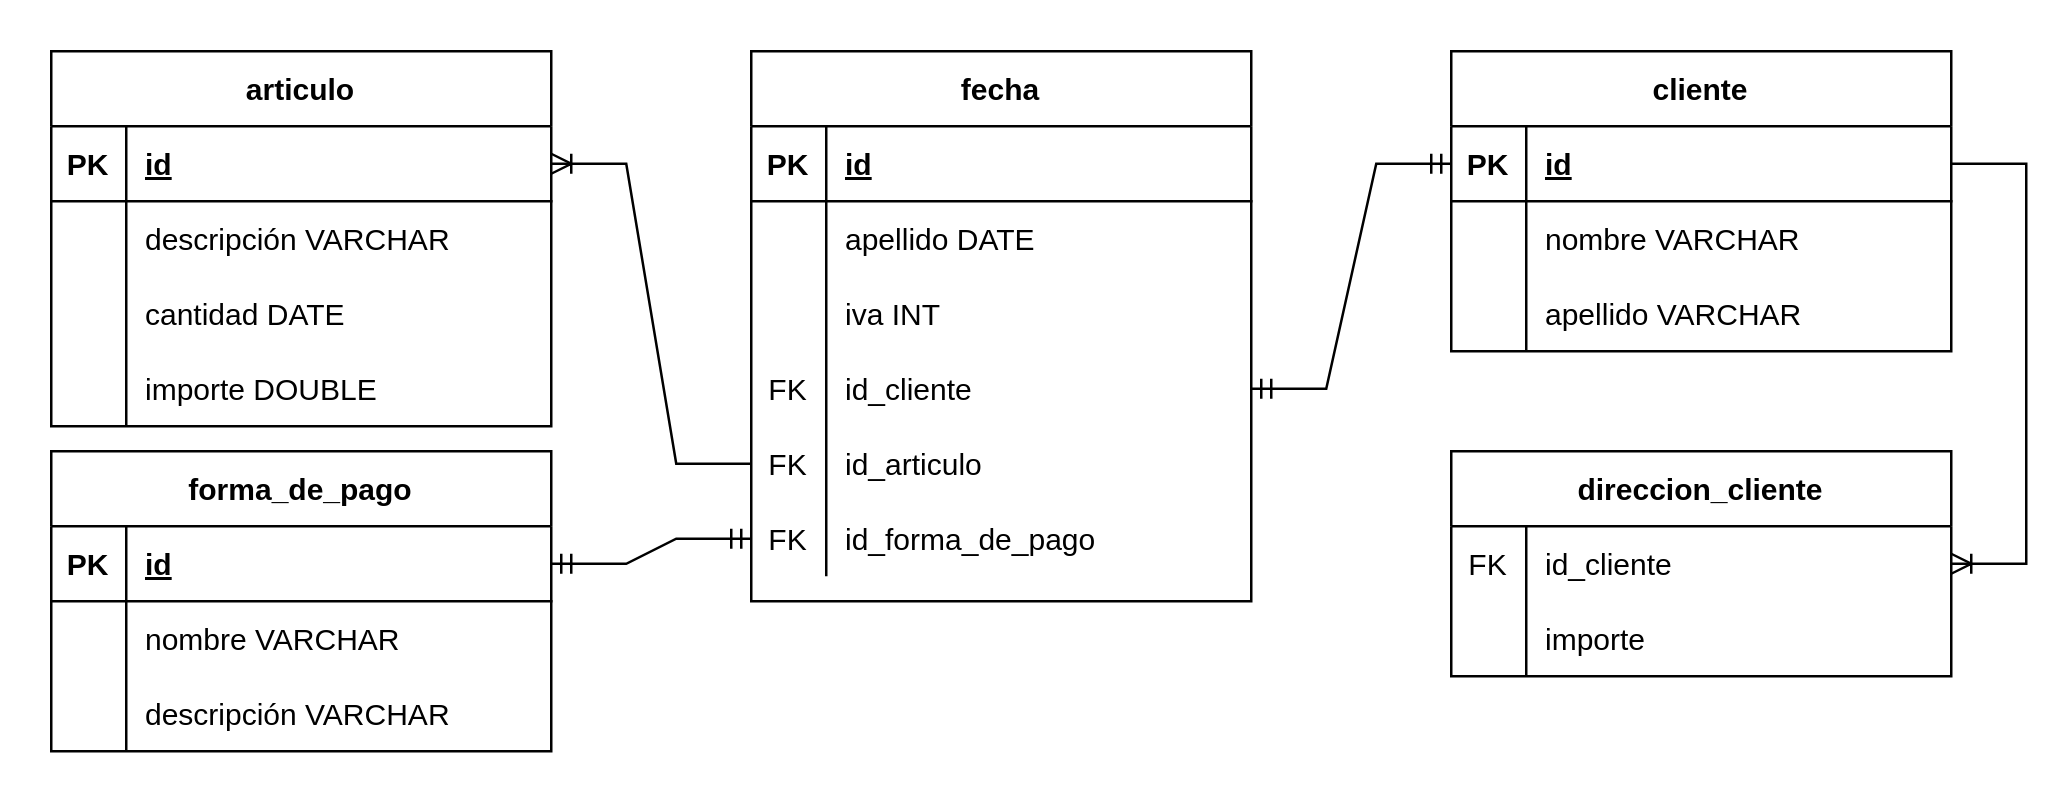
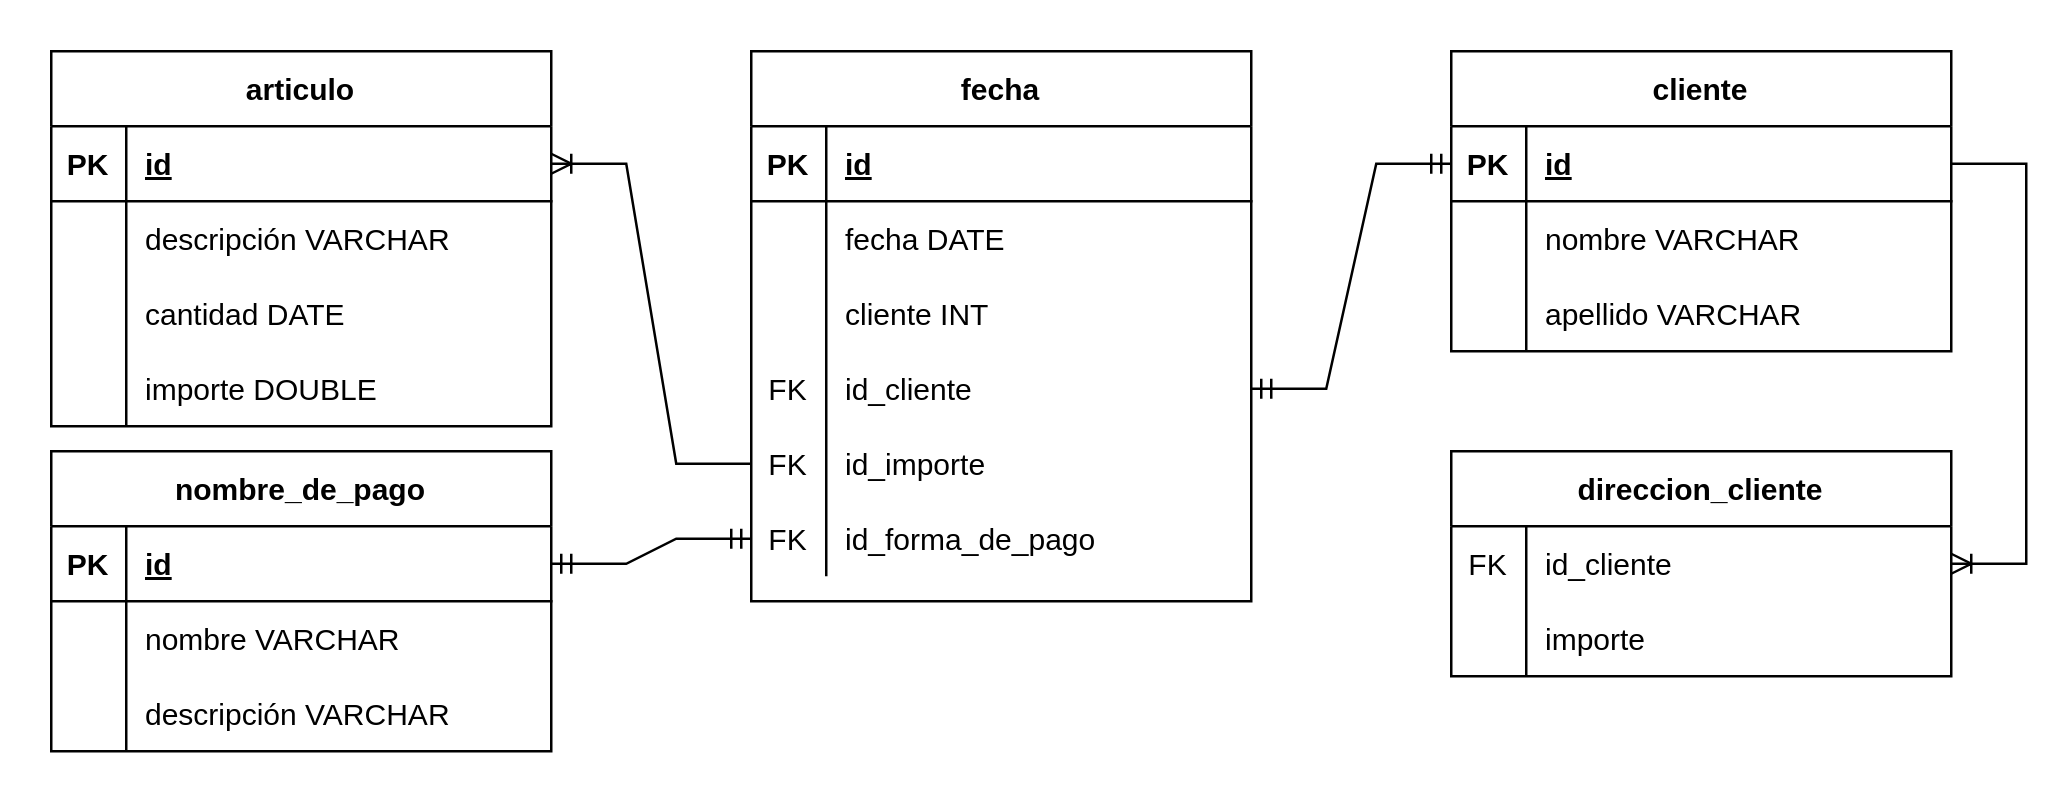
- <mxCell id="26" value="apellido DATE" style="shape=partialRectangle;connectable=0;fillColor=none;top=0;left=0;bottom=0;right=0;align=left;spacingLeft=6;overflow=hidden;" vertex="1" parent="24"><mxGeometry x="30" width="170" height="30" as="geometry"><mxRectangle width="170" height="30" as="alternateBounds" /></mxGeometry></mxCell>
+ <mxCell id="26" value="fecha DATE" style="shape=partialRectangle;connectable=0;fillColor=none;top=0;left=0;bottom=0;right=0;align=left;spacingLeft=6;overflow=hidden;" vertex="1" parent="24"><mxGeometry x="30" width="170" height="30" as="geometry"><mxRectangle width="170" height="30" as="alternateBounds" /></mxGeometry></mxCell>
- <mxCell id="29" value="iva INT" style="shape=partialRectangle;connectable=0;fillColor=none;top=0;left=0;bottom=0;right=0;align=left;spacingLeft=6;overflow=hidden;" vertex="1" parent="27"><mxGeometry x="30" width="170" height="30" as="geometry"><mxRectangle width="170" height="30" as="alternateBounds" /></mxGeometry></mxCell>
+ <mxCell id="29" value="cliente INT" style="shape=partialRectangle;connectable=0;fillColor=none;top=0;left=0;bottom=0;right=0;align=left;spacingLeft=6;overflow=hidden;" vertex="1" parent="27"><mxGeometry x="30" width="170" height="30" as="geometry"><mxRectangle width="170" height="30" as="alternateBounds" /></mxGeometry></mxCell>
- <mxCell id="35" value="id_articulo" style="shape=partialRectangle;connectable=0;fillColor=none;top=0;left=0;bottom=0;right=0;align=left;spacingLeft=6;overflow=hidden;" vertex="1" parent="33"><mxGeometry x="30" width="170" height="30" as="geometry"><mxRectangle width="170" height="30" as="alternateBounds" /></mxGeometry></mxCell>
+ <mxCell id="35" value="id_importe" style="shape=partialRectangle;connectable=0;fillColor=none;top=0;left=0;bottom=0;right=0;align=left;spacingLeft=6;overflow=hidden;" vertex="1" parent="33"><mxGeometry x="30" width="170" height="30" as="geometry"><mxRectangle width="170" height="30" as="alternateBounds" /></mxGeometry></mxCell>
- <mxCell id="40" value="forma_de_pago" style="shape=table;startSize=30;container=1;collapsible=1;childLayout=tableLayout;fixedRows=1;rowLines=0;fontStyle=1;align=center;resizeLast=1;" vertex="1" parent="1"><mxGeometry x="20" y="180" width="200" height="120" as="geometry" /></mxCell>
+ <mxCell id="40" value="nombre_de_pago" style="shape=table;startSize=30;container=1;collapsible=1;childLayout=tableLayout;fixedRows=1;rowLines=0;fontStyle=1;align=center;resizeLast=1;" vertex="1" parent="1"><mxGeometry x="20" y="180" width="200" height="120" as="geometry" /></mxCell>
